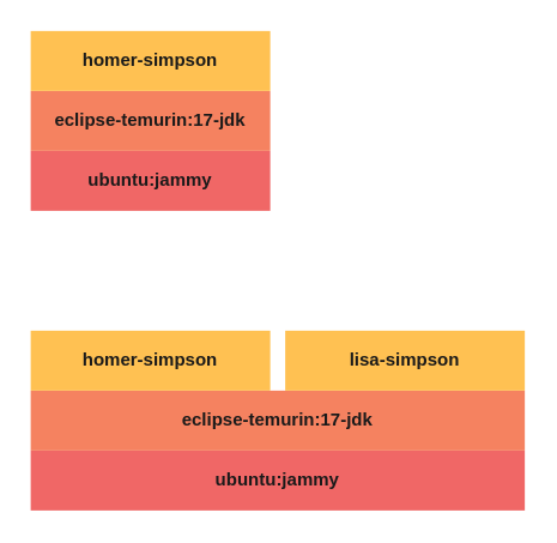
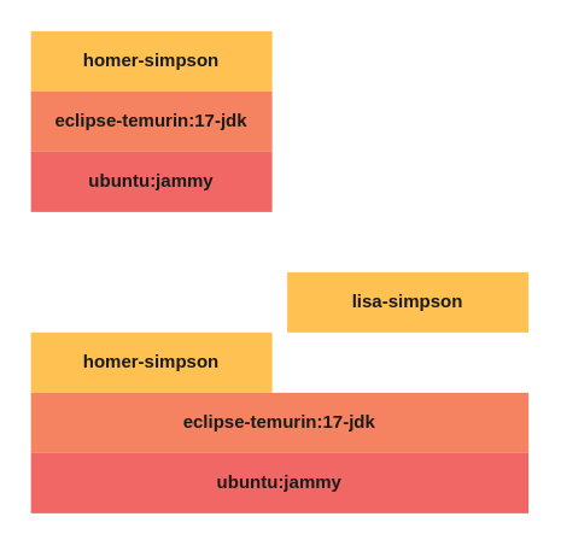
- <mxCell id="8" value="lisa-simpson" style="rounded=0;whiteSpace=wrap;html=1;strokeColor=none;fillColor=#ffc152;fontFamily=Helvetica;fontStyle=1;fontColor=#1A1A1A;" vertex="1" parent="1"><mxGeometry x="190" y="220" width="160" height="40" as="geometry" /></mxCell>
+ <mxCell id="8" value="lisa-simpson" style="rounded=0;whiteSpace=wrap;html=1;strokeColor=none;fillColor=#ffc152;fontFamily=Helvetica;fontStyle=1;fontColor=#1A1A1A;" vertex="1" parent="1"><mxGeometry x="190" y="180" width="160" height="40" as="geometry" /></mxCell>
